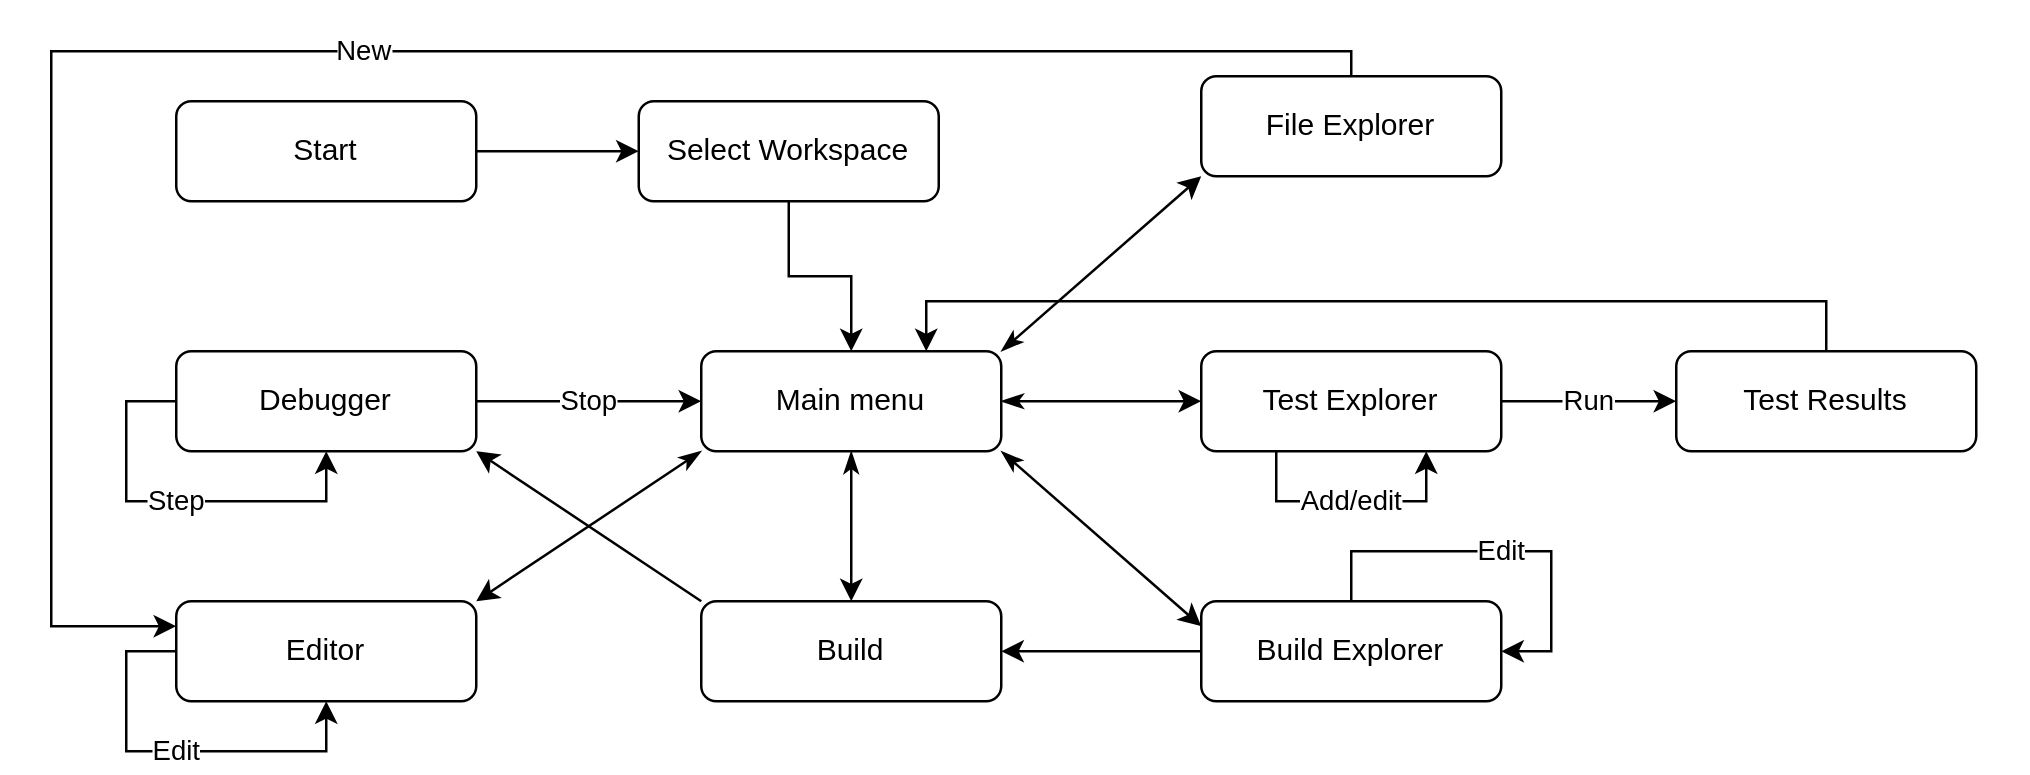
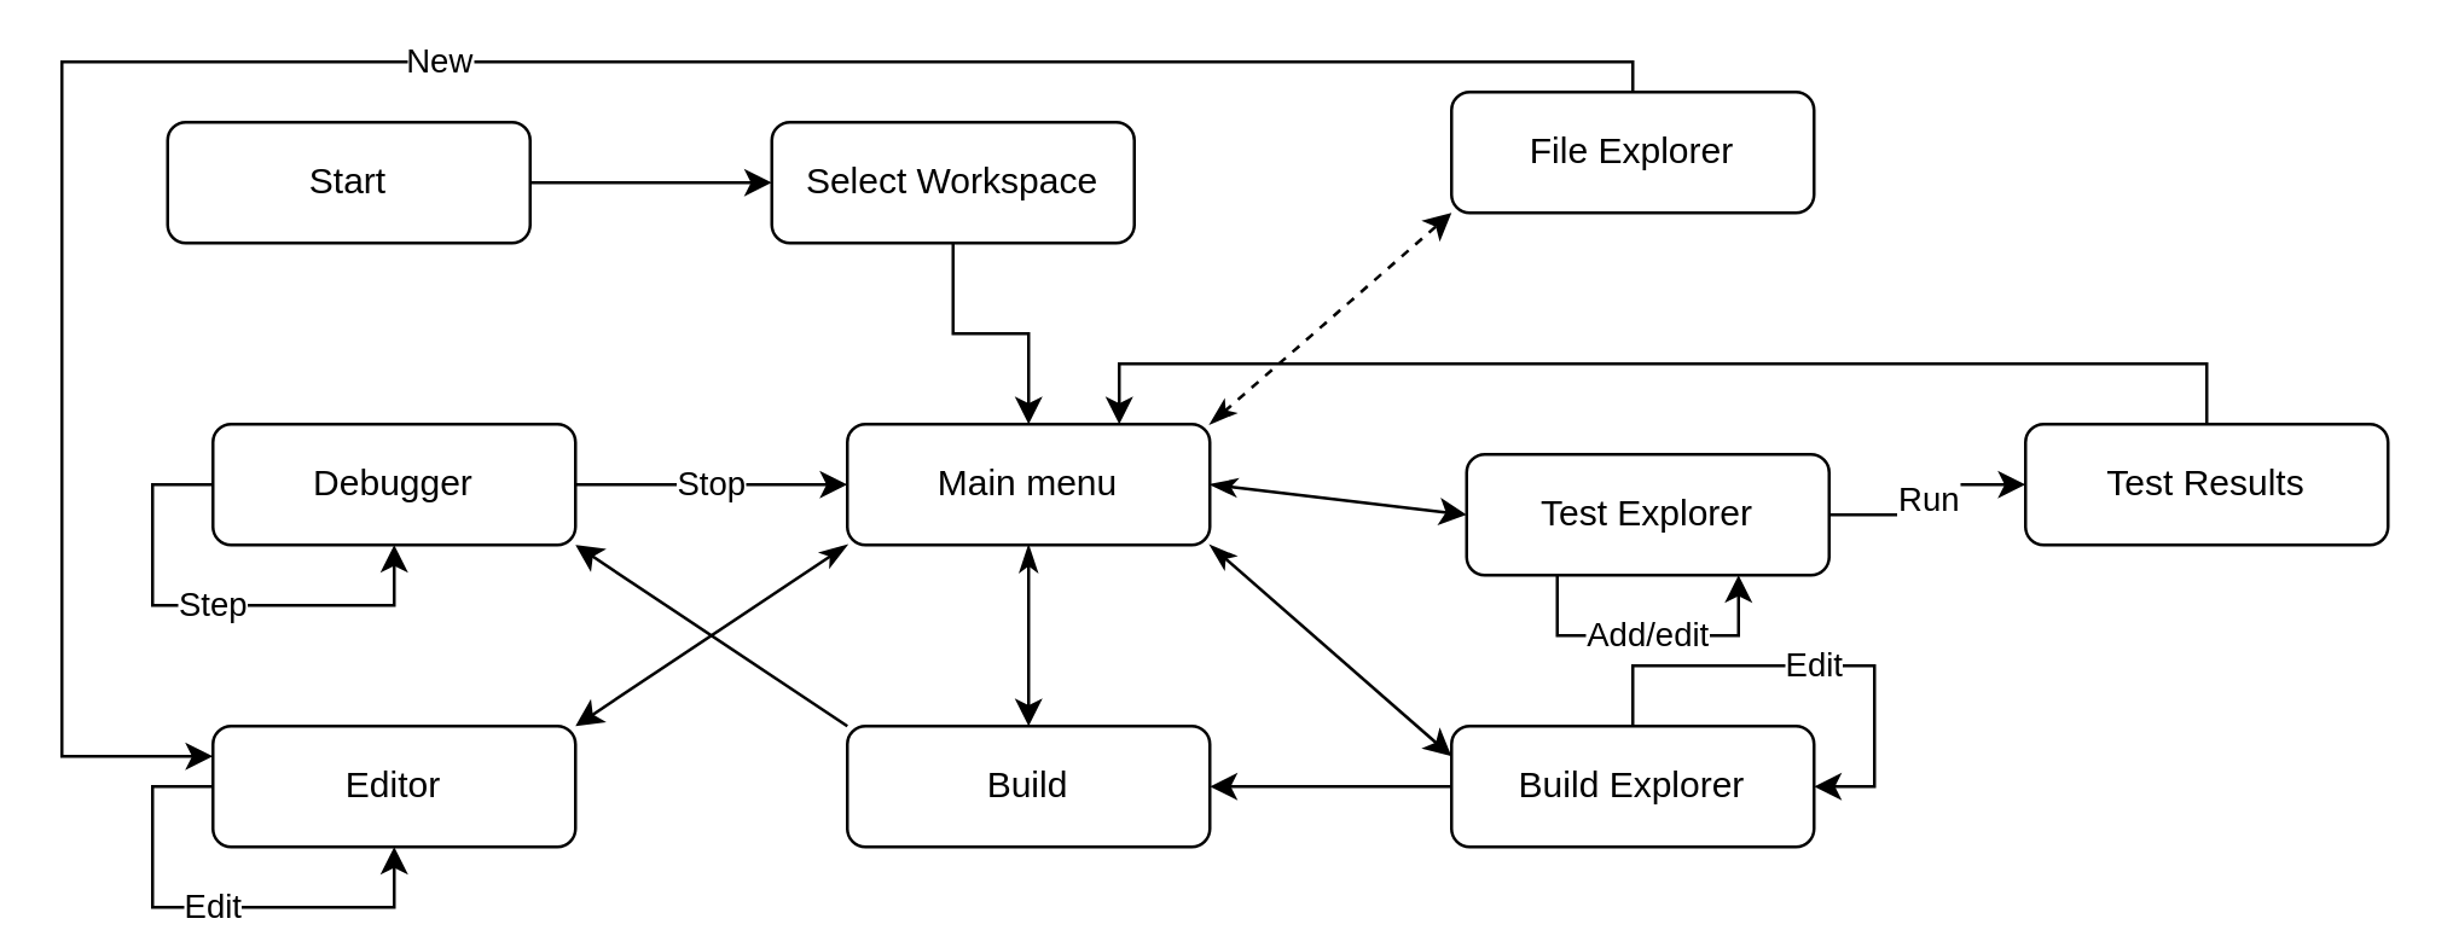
- <mxCell id="3" value="Start" style="rounded=1;whiteSpace=wrap;html=1;fontSize=12;glass=0;strokeWidth=1;shadow=0;" parent="1" vertex="1"><mxGeometry x="70" y="40" width="120" height="40" as="geometry" /></mxCell>
+ <mxCell id="3" value="Start" style="rounded=1;whiteSpace=wrap;html=1;fontSize=12;glass=0;strokeWidth=1;shadow=0;" parent="1" vertex="1"><mxGeometry x="55" y="40" width="120" height="40" as="geometry" /></mxCell>
- <mxCell id="10" style="edgeStyle=none;rounded=0;orthogonalLoop=1;jettySize=auto;html=1;exitX=1;exitY=0;exitDx=0;exitDy=0;entryX=0;entryY=1;entryDx=0;entryDy=0;startArrow=classicThin;startFill=1;" edge="1" parent="1" source="11" target="17"><mxGeometry relative="1" as="geometry" /></mxCell>
+ <mxCell id="10" style="edgeStyle=none;rounded=0;orthogonalLoop=1;jettySize=auto;html=1;exitX=1;exitY=0;exitDx=0;exitDy=0;entryX=0;entryY=1;entryDx=0;entryDy=0;startArrow=classicThin;startFill=1;dashed=1;" edge="1" parent="1" source="11" target="17"><mxGeometry relative="1" as="geometry" /></mxCell>
- <mxCell id="15" value="Test Explorer" style="rounded=1;whiteSpace=wrap;html=1;fontSize=12;glass=0;strokeWidth=1;shadow=0;" vertex="1" parent="1"><mxGeometry x="480" y="140" width="120" height="40" as="geometry" /></mxCell>
+ <mxCell id="15" value="Test Explorer" style="rounded=1;whiteSpace=wrap;html=1;fontSize=12;glass=0;strokeWidth=1;shadow=0;" vertex="1" parent="1"><mxGeometry x="485" y="150" width="120" height="40" as="geometry" /></mxCell>
